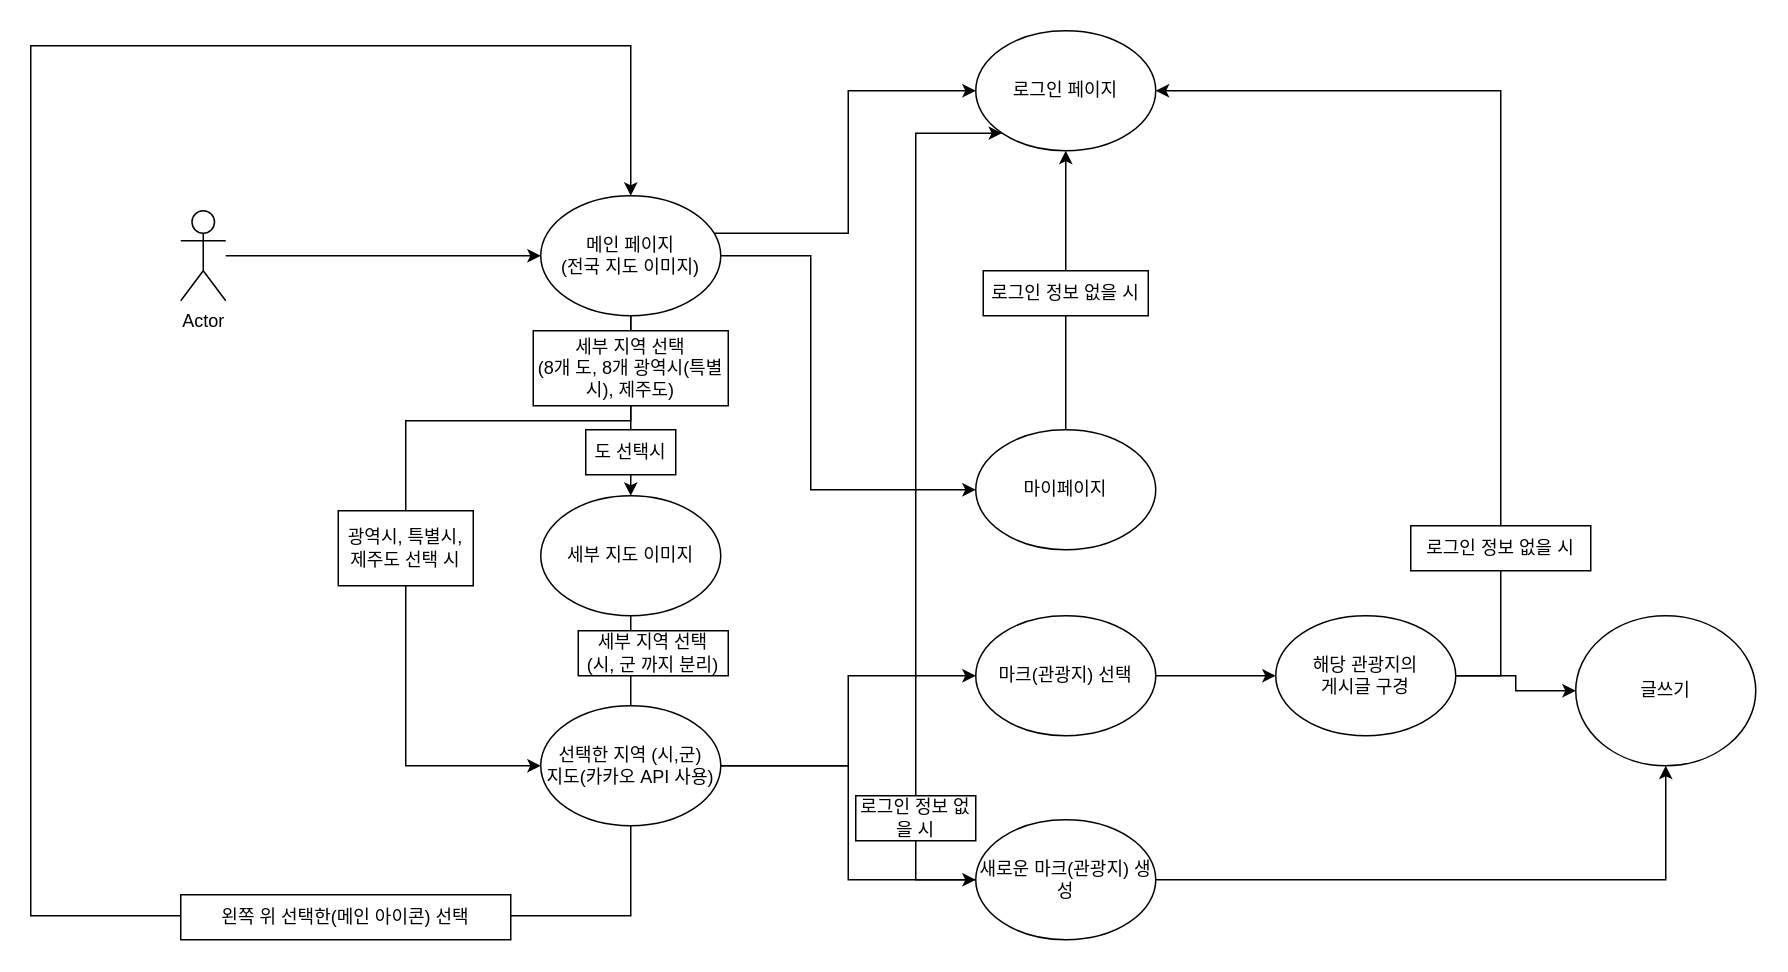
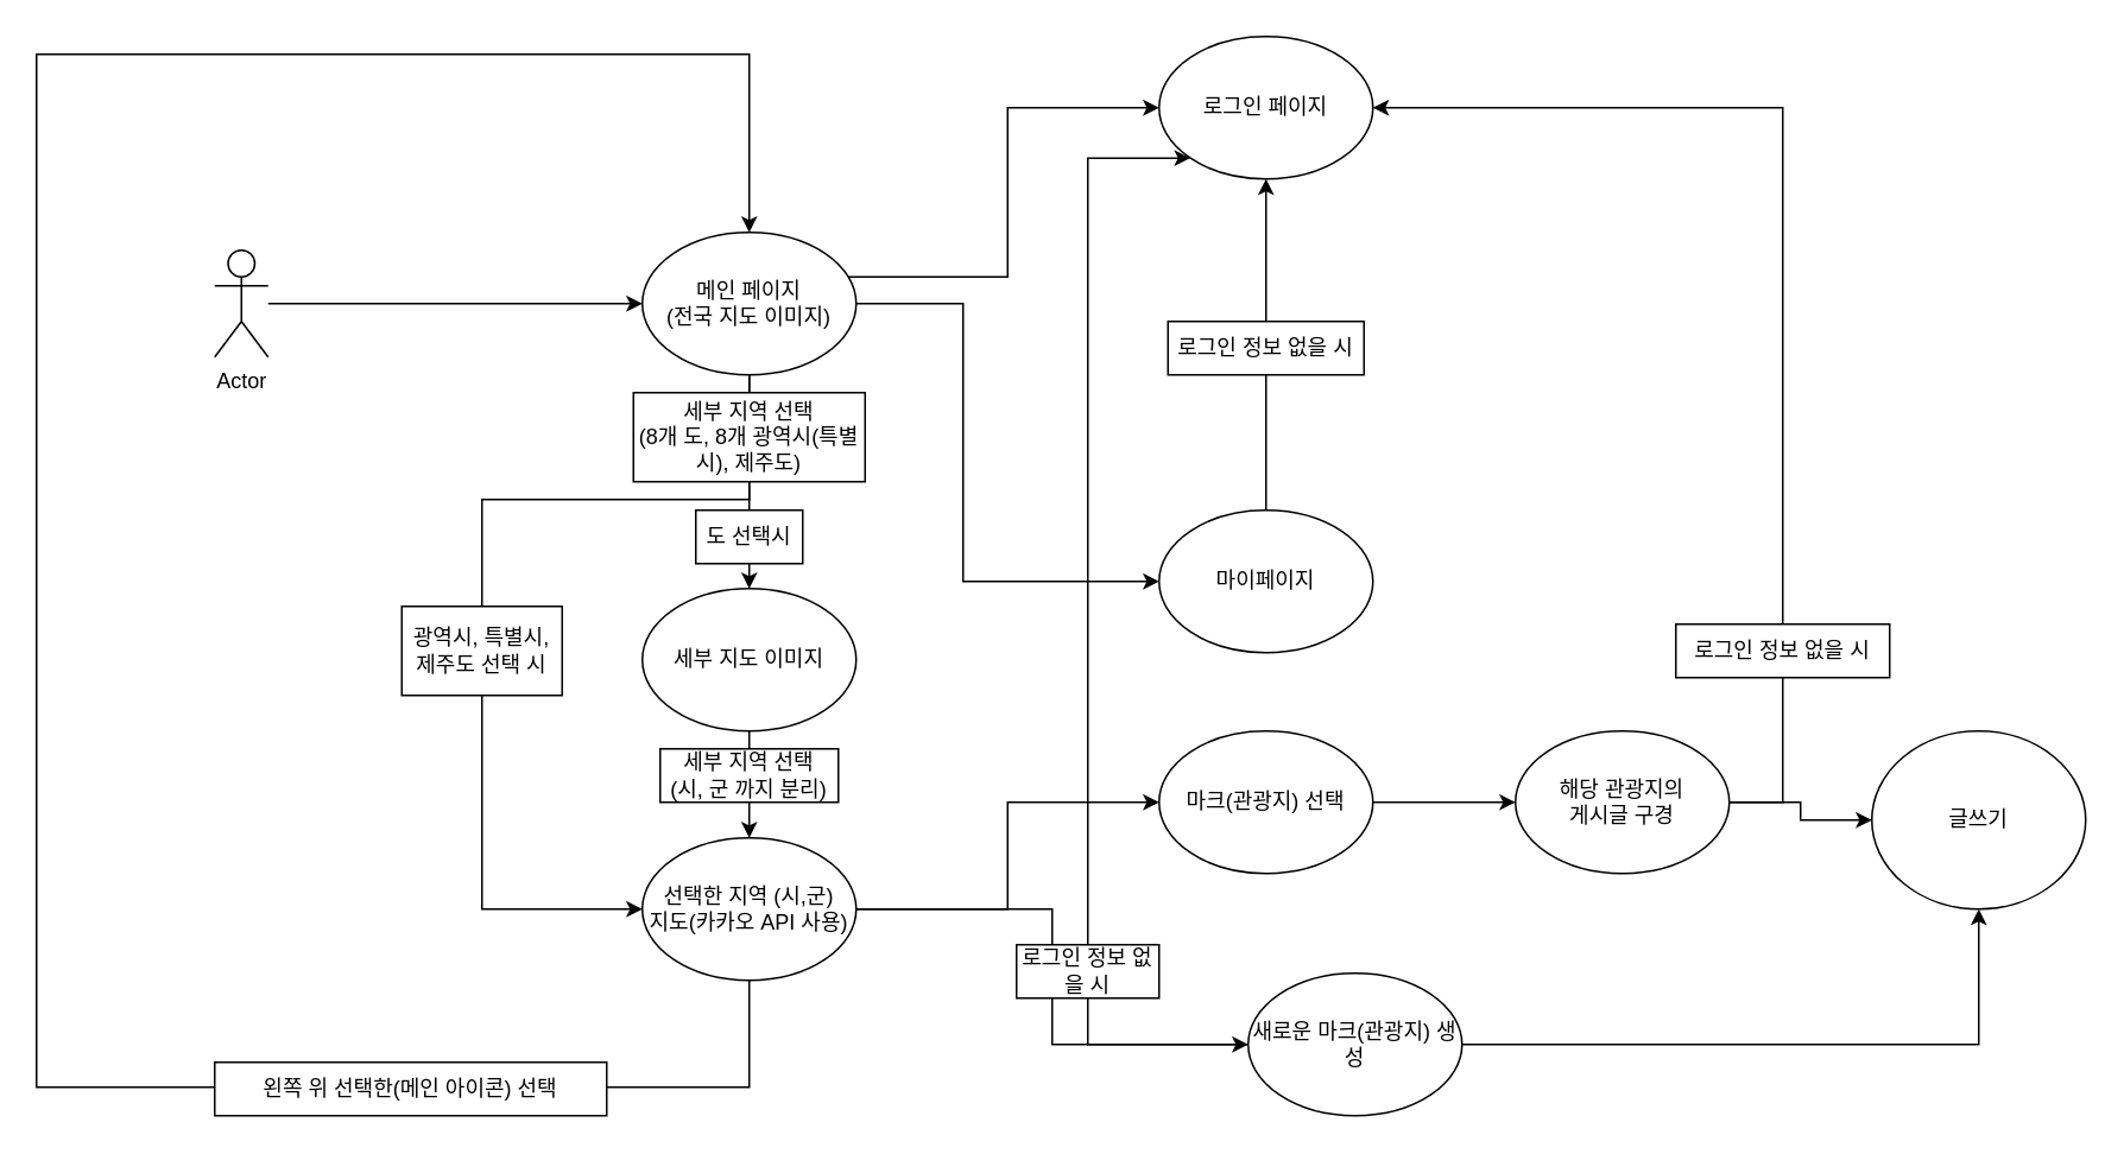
- <mxCell id="19" value="세부 지역 선택&lt;br&gt;(시, 군 까지 분리)" style="text;html=1;strokeColor=default;fillColor=default;align=center;verticalAlign=middle;whiteSpace=wrap;rounded=0;" vertex="1" parent="1"><mxGeometry x="385" y="420" width="100" height="30" as="geometry" /></mxCell>
+ <mxCell id="19" value="세부 지역 선택&lt;br&gt;(시, 군 까지 분리)" style="text;html=1;strokeColor=default;fillColor=default;align=center;verticalAlign=middle;whiteSpace=wrap;rounded=0;" vertex="1" parent="1"><mxGeometry x="370" y="420" width="100" height="30" as="geometry" /></mxCell>
- <mxCell id="12" style="edgeStyle=orthogonalEdgeStyle;rounded=0;orthogonalLoop=1;jettySize=auto;html=1;entryX=0.5;entryY=0;entryDx=0;entryDy=0;endArrow=none;" edge="1" parent="1" source="13" target="18"><mxGeometry relative="1" as="geometry"><mxPoint x="420" y="460" as="targetPoint" /></mxGeometry></mxCell>
+ <mxCell id="12" style="edgeStyle=orthogonalEdgeStyle;rounded=0;orthogonalLoop=1;jettySize=auto;html=1;entryX=0.5;entryY=0;entryDx=0;entryDy=0;" edge="1" parent="1" source="13" target="18"><mxGeometry relative="1" as="geometry"><mxPoint x="420" y="460" as="targetPoint" /></mxGeometry></mxCell>
- <mxCell id="28" value="새로운 마크(관광지) 생성" style="ellipse;whiteSpace=wrap;html=1;" vertex="1" parent="1"><mxGeometry x="650" y="546" width="120" height="80" as="geometry" /></mxCell>
+ <mxCell id="28" value="새로운 마크(관광지) 생성" style="ellipse;whiteSpace=wrap;html=1;" vertex="1" parent="1"><mxGeometry x="700" y="546" width="120" height="80" as="geometry" /></mxCell>
